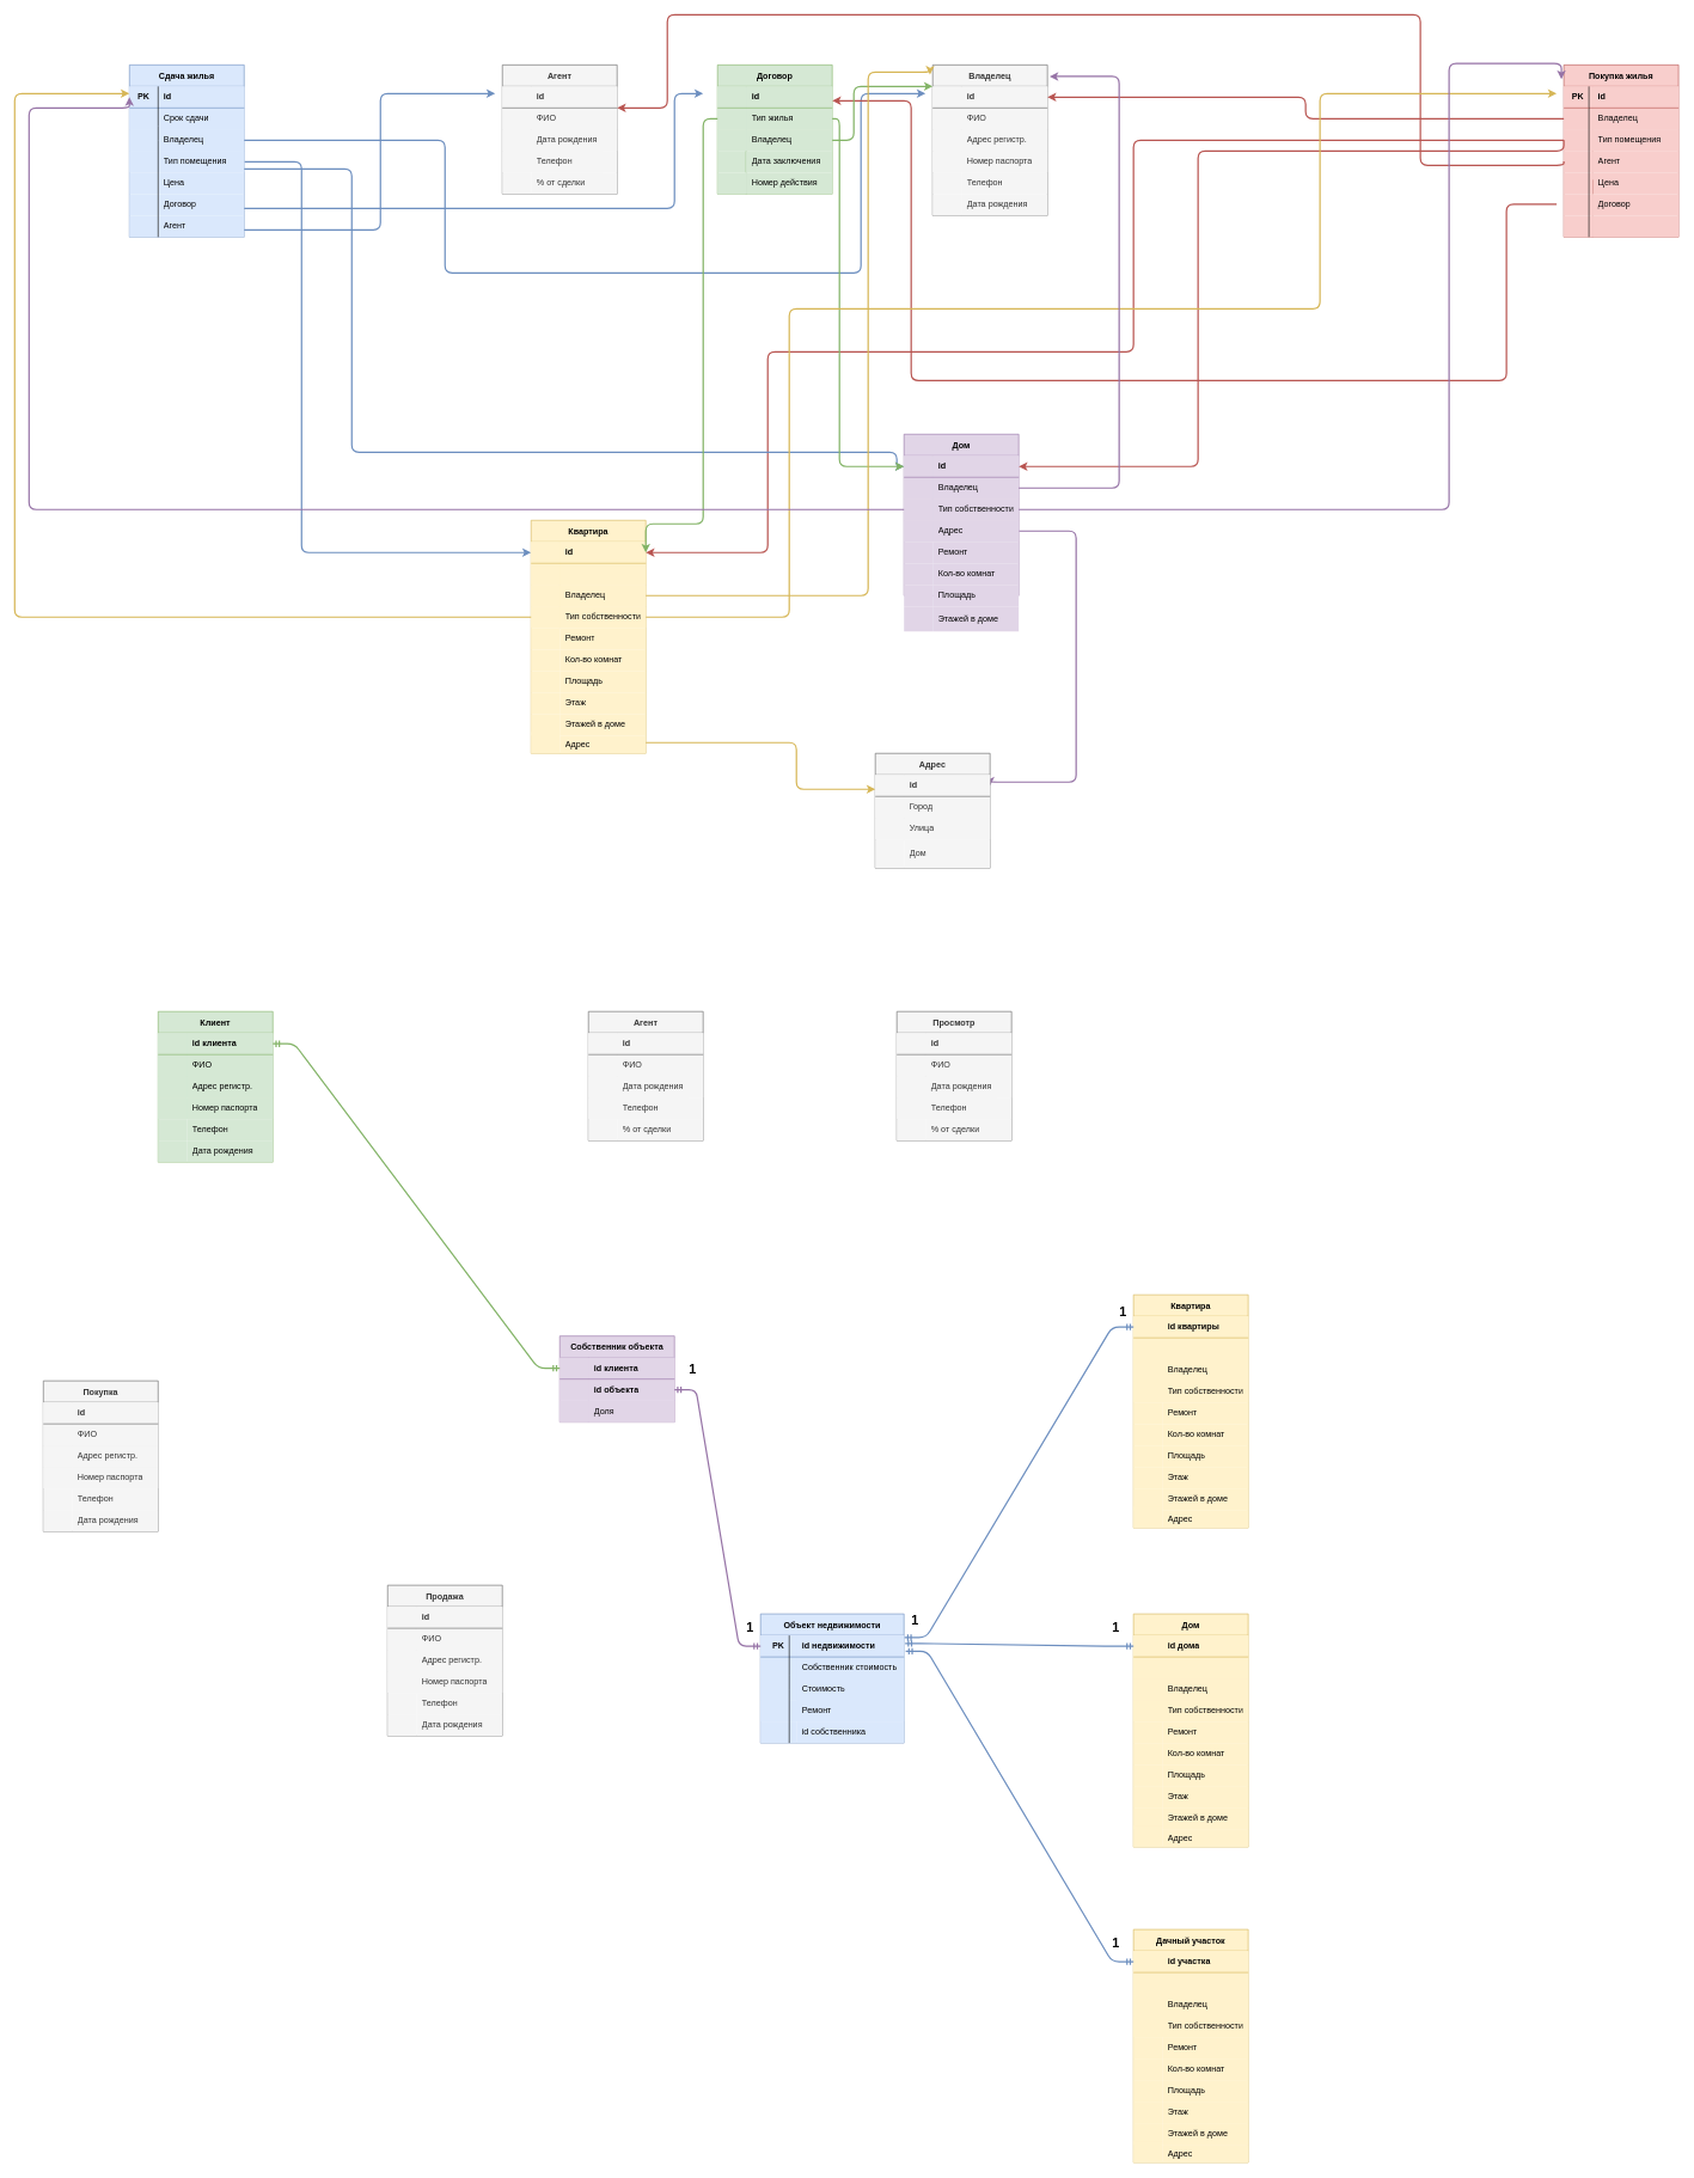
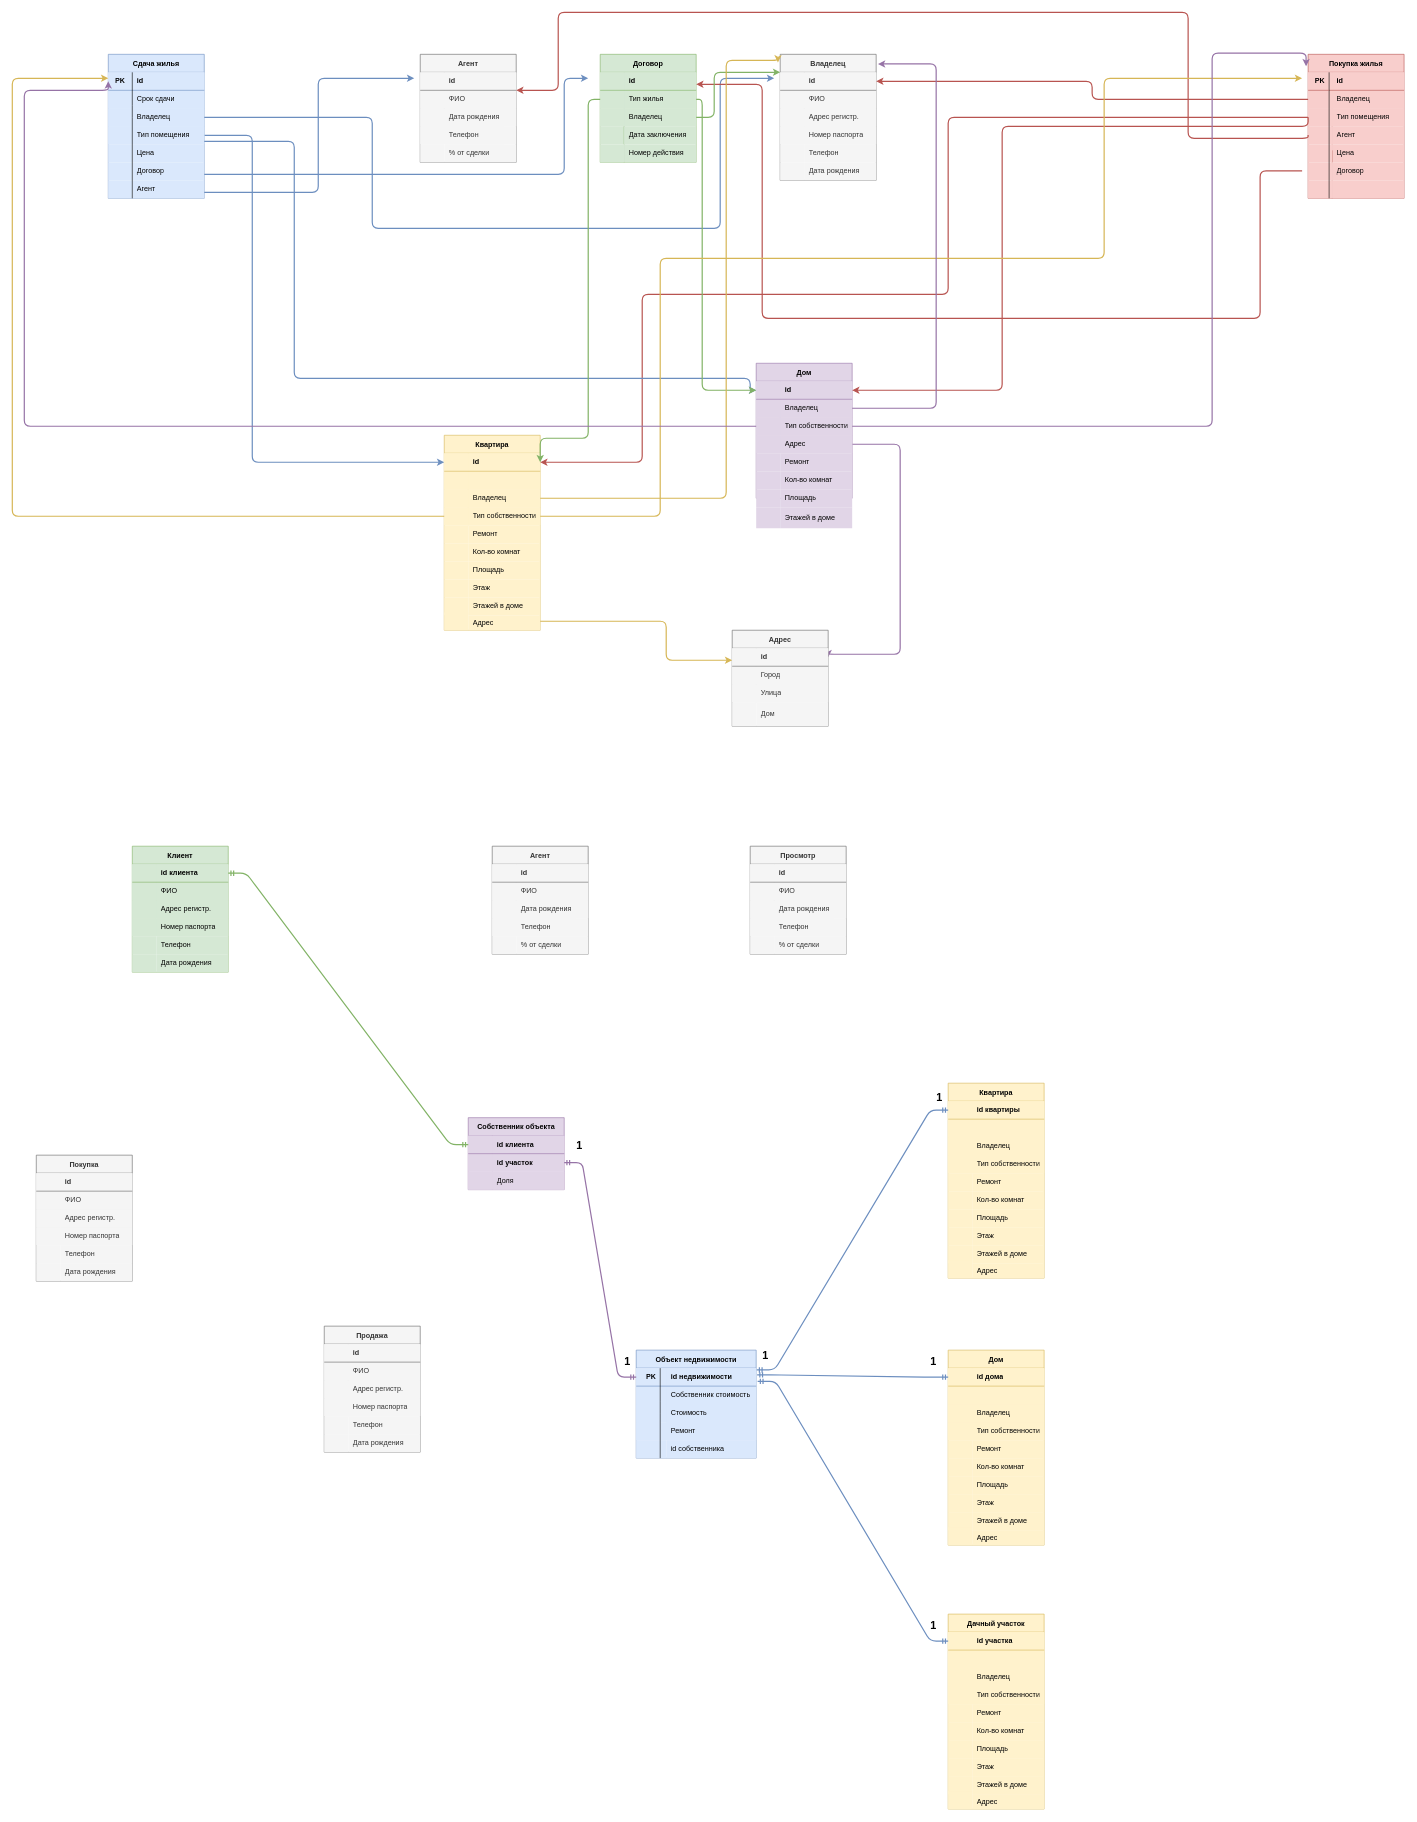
- <mxCell id="369" value="&lt;b&gt;id объекта&lt;/b&gt;" style="shape=partialRectangle;html=1;whiteSpace=wrap;connectable=0;fillColor=#e1d5e7;top=0;left=0;bottom=0;right=0;align=left;spacingLeft=6;overflow=hidden;strokeColor=#9673a6;" vertex="1" parent="367"><mxGeometry x="40" width="120" height="30" as="geometry"><mxRectangle width="120" height="30" as="alternateBounds" /></mxGeometry></mxCell>
+ <mxCell id="369" value="&lt;b&gt;id участок&lt;/b&gt;" style="shape=partialRectangle;html=1;whiteSpace=wrap;connectable=0;fillColor=#e1d5e7;top=0;left=0;bottom=0;right=0;align=left;spacingLeft=6;overflow=hidden;strokeColor=#9673a6;" vertex="1" parent="367"><mxGeometry x="40" width="120" height="30" as="geometry"><mxRectangle width="120" height="30" as="alternateBounds" /></mxGeometry></mxCell>
